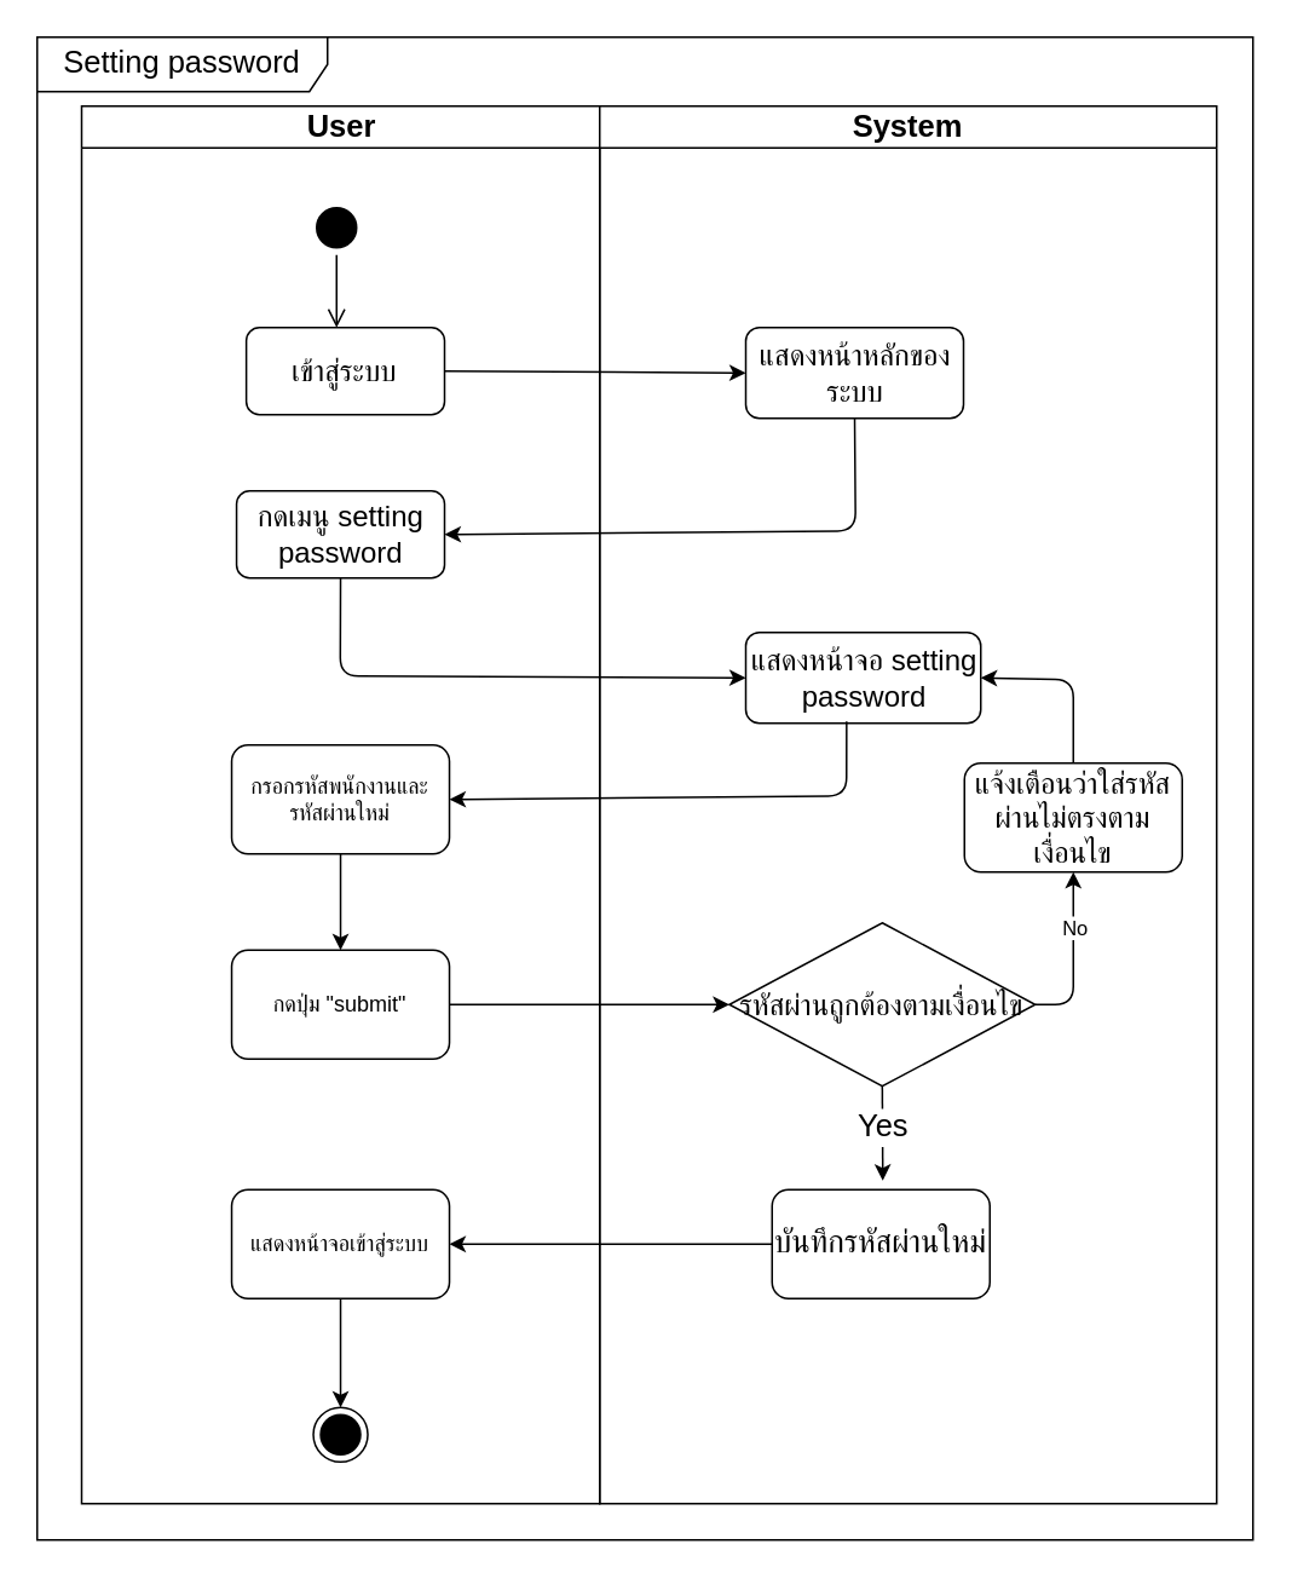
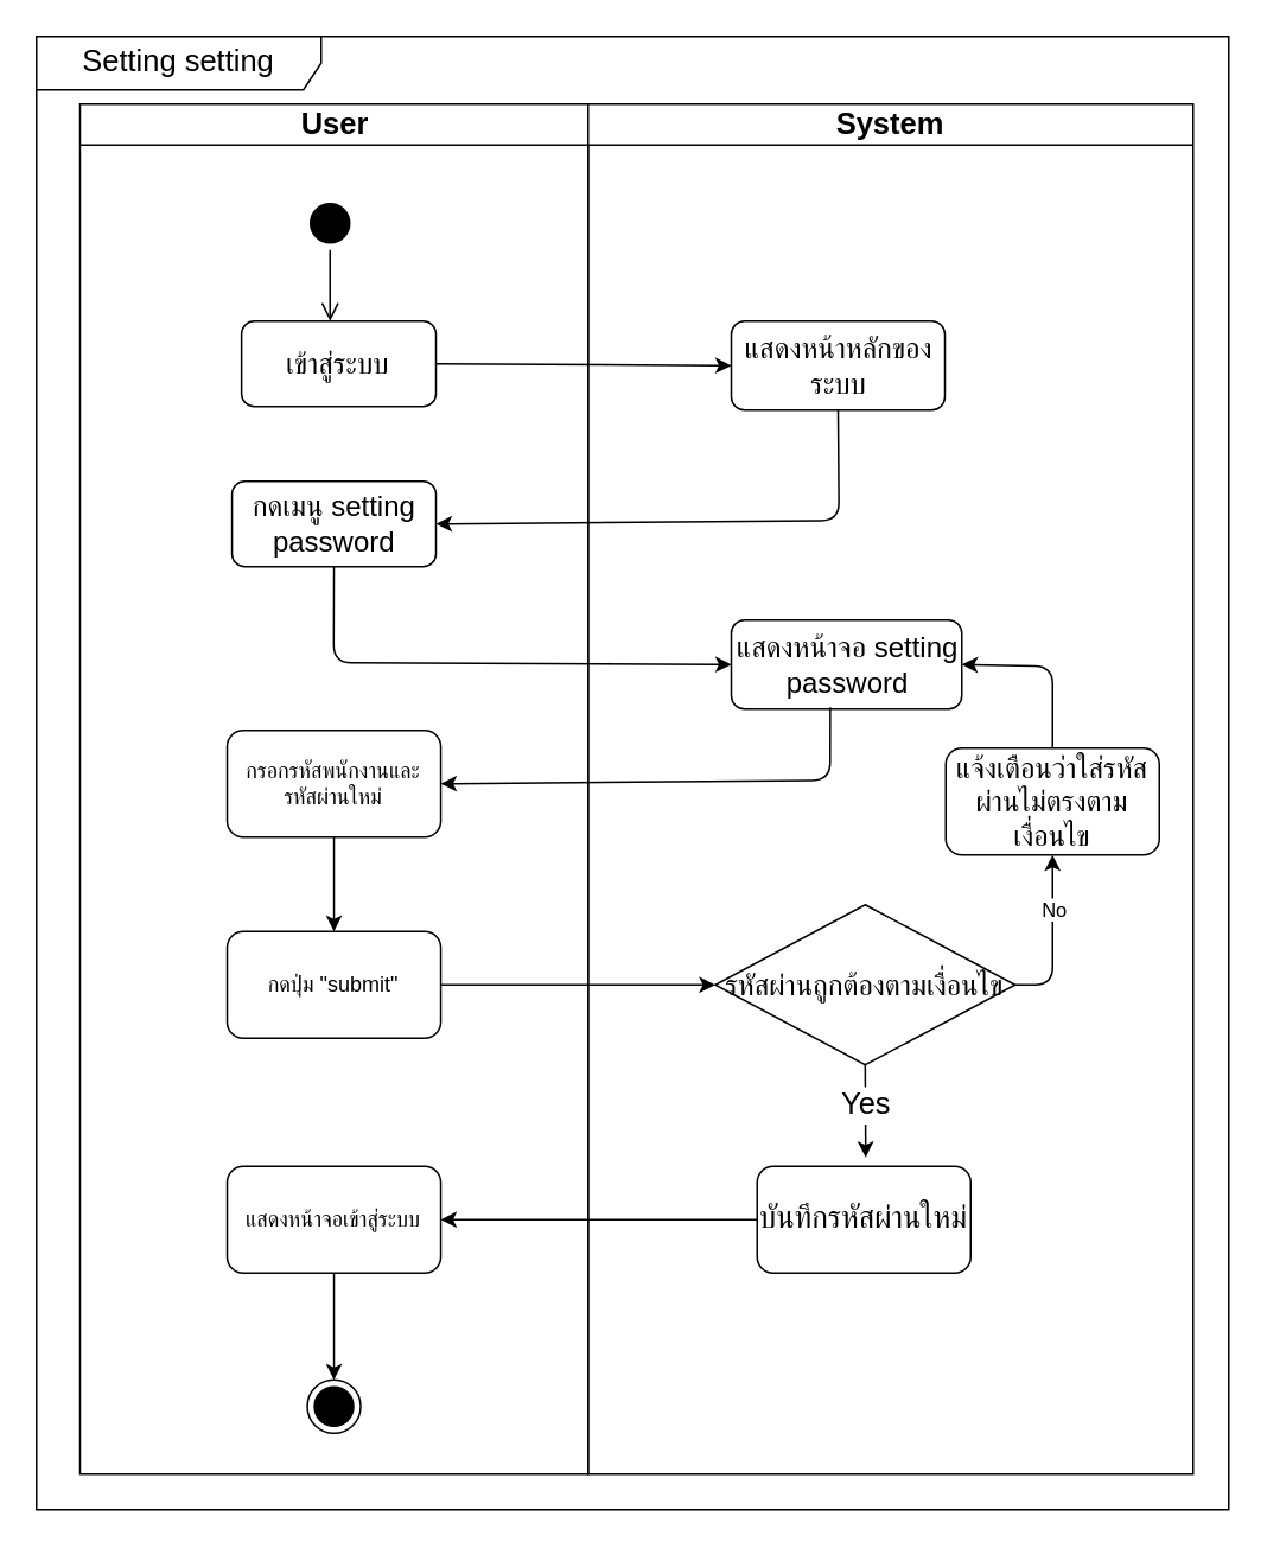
- <mxCell id="30" value="Setting password" style="shape=umlFrame;whiteSpace=wrap;html=1;strokeColor=#000000;fontSize=17;width=160;height=30;" vertex="1" parent="1"><mxGeometry x="20" y="20" width="670" height="828" as="geometry" /></mxCell>
+ <mxCell id="30" value="Setting setting" style="shape=umlFrame;whiteSpace=wrap;html=1;strokeColor=#000000;fontSize=17;width=160;height=30;" vertex="1" parent="1"><mxGeometry x="20" y="20" width="670" height="828" as="geometry" /></mxCell>
